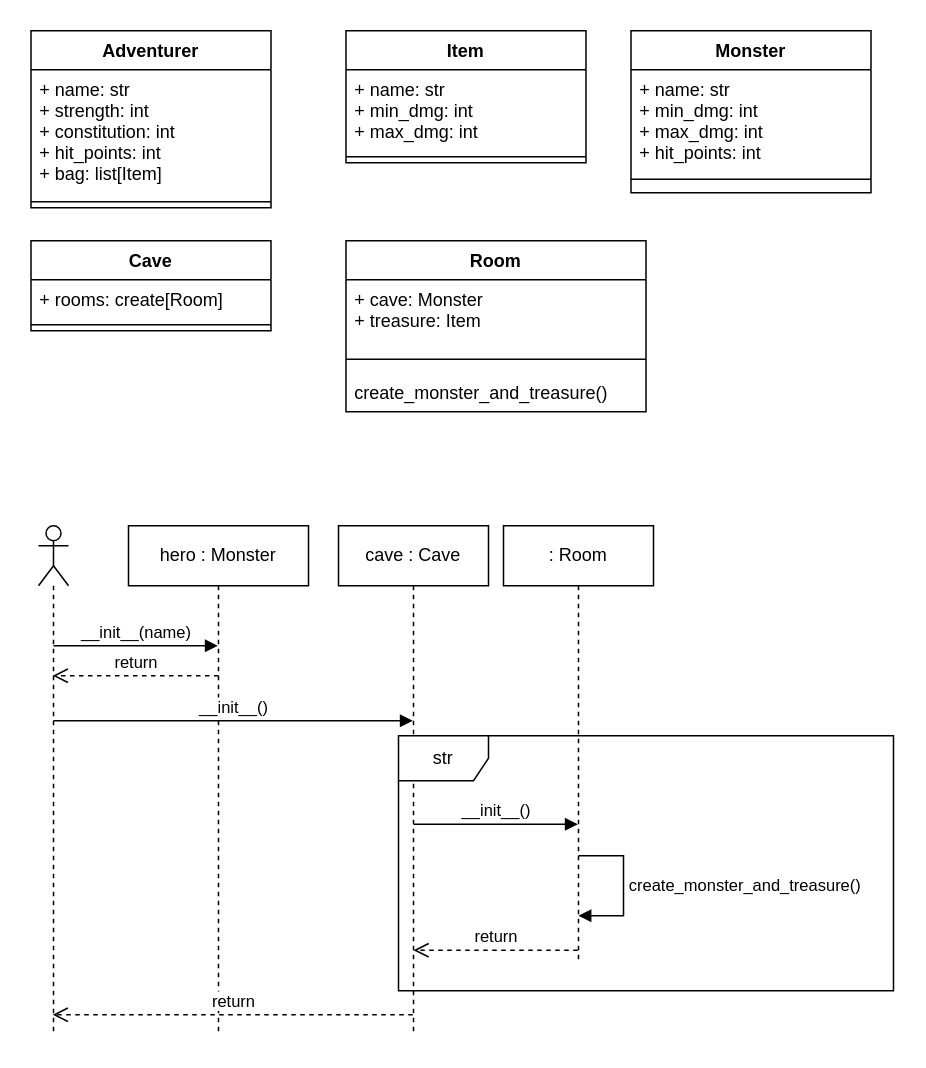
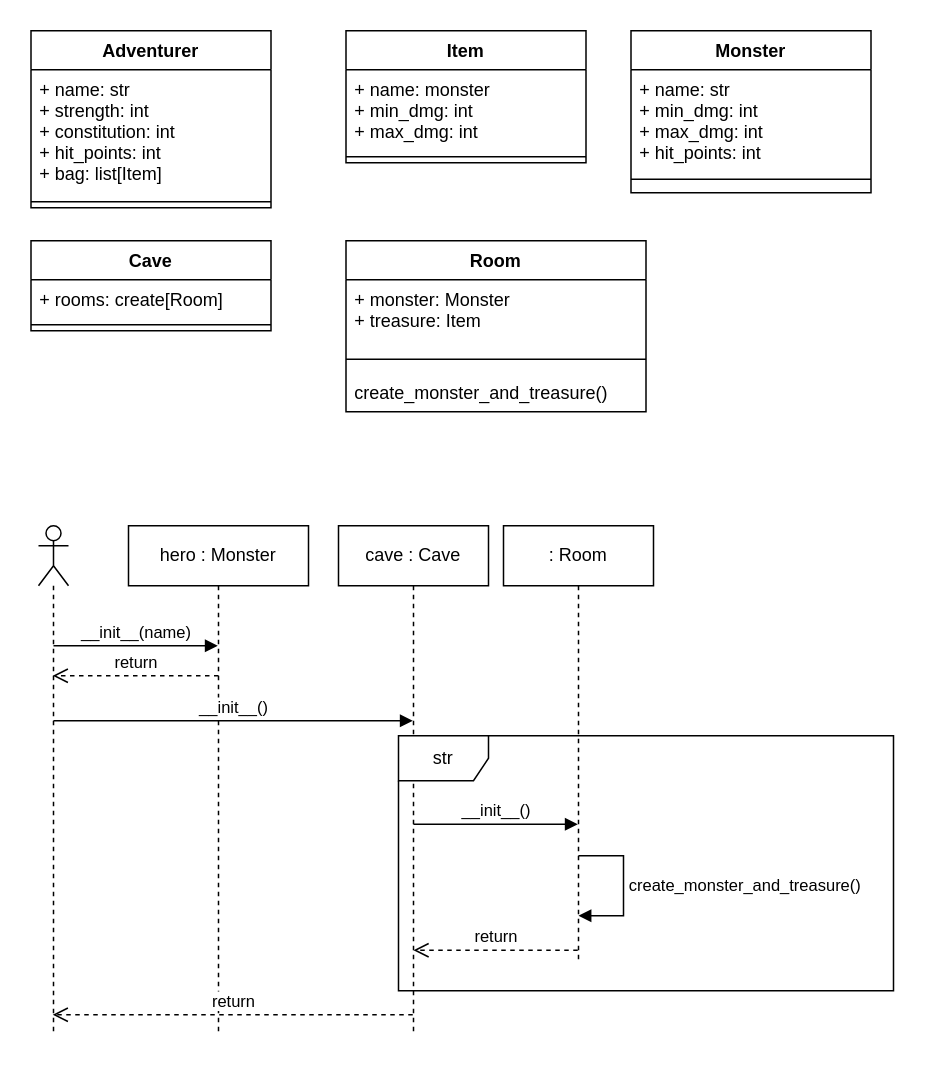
- <mxCell id="25" value="+ name: str&#10;+ min_dmg: int&#10;+ max_dmg: int&#10;" style="text;strokeColor=none;fillColor=none;align=left;verticalAlign=top;spacingLeft=4;spacingRight=4;overflow=hidden;rotatable=0;points=[[0,0.5],[1,0.5]];portConstraint=eastwest;" vertex="1" parent="24"><mxGeometry y="26" width="160" height="54" as="geometry" /></mxCell>
+ <mxCell id="25" value="+ name: monster&#10;+ min_dmg: int&#10;+ max_dmg: int&#10;" style="text;strokeColor=none;fillColor=none;align=left;verticalAlign=top;spacingLeft=4;spacingRight=4;overflow=hidden;rotatable=0;points=[[0,0.5],[1,0.5]];portConstraint=eastwest;" vertex="1" parent="24"><mxGeometry y="26" width="160" height="54" as="geometry" /></mxCell>
- <mxCell id="21" value="+ cave: Monster&#10;+ treasure: Item" style="text;strokeColor=none;fillColor=none;align=left;verticalAlign=top;spacingLeft=4;spacingRight=4;overflow=hidden;rotatable=0;points=[[0,0.5],[1,0.5]];portConstraint=eastwest;" vertex="1" parent="20"><mxGeometry y="26" width="200" height="44" as="geometry" /></mxCell>
+ <mxCell id="21" value="+ monster: Monster&#10;+ treasure: Item" style="text;strokeColor=none;fillColor=none;align=left;verticalAlign=top;spacingLeft=4;spacingRight=4;overflow=hidden;rotatable=0;points=[[0,0.5],[1,0.5]];portConstraint=eastwest;" vertex="1" parent="20"><mxGeometry y="26" width="200" height="44" as="geometry" /></mxCell>
